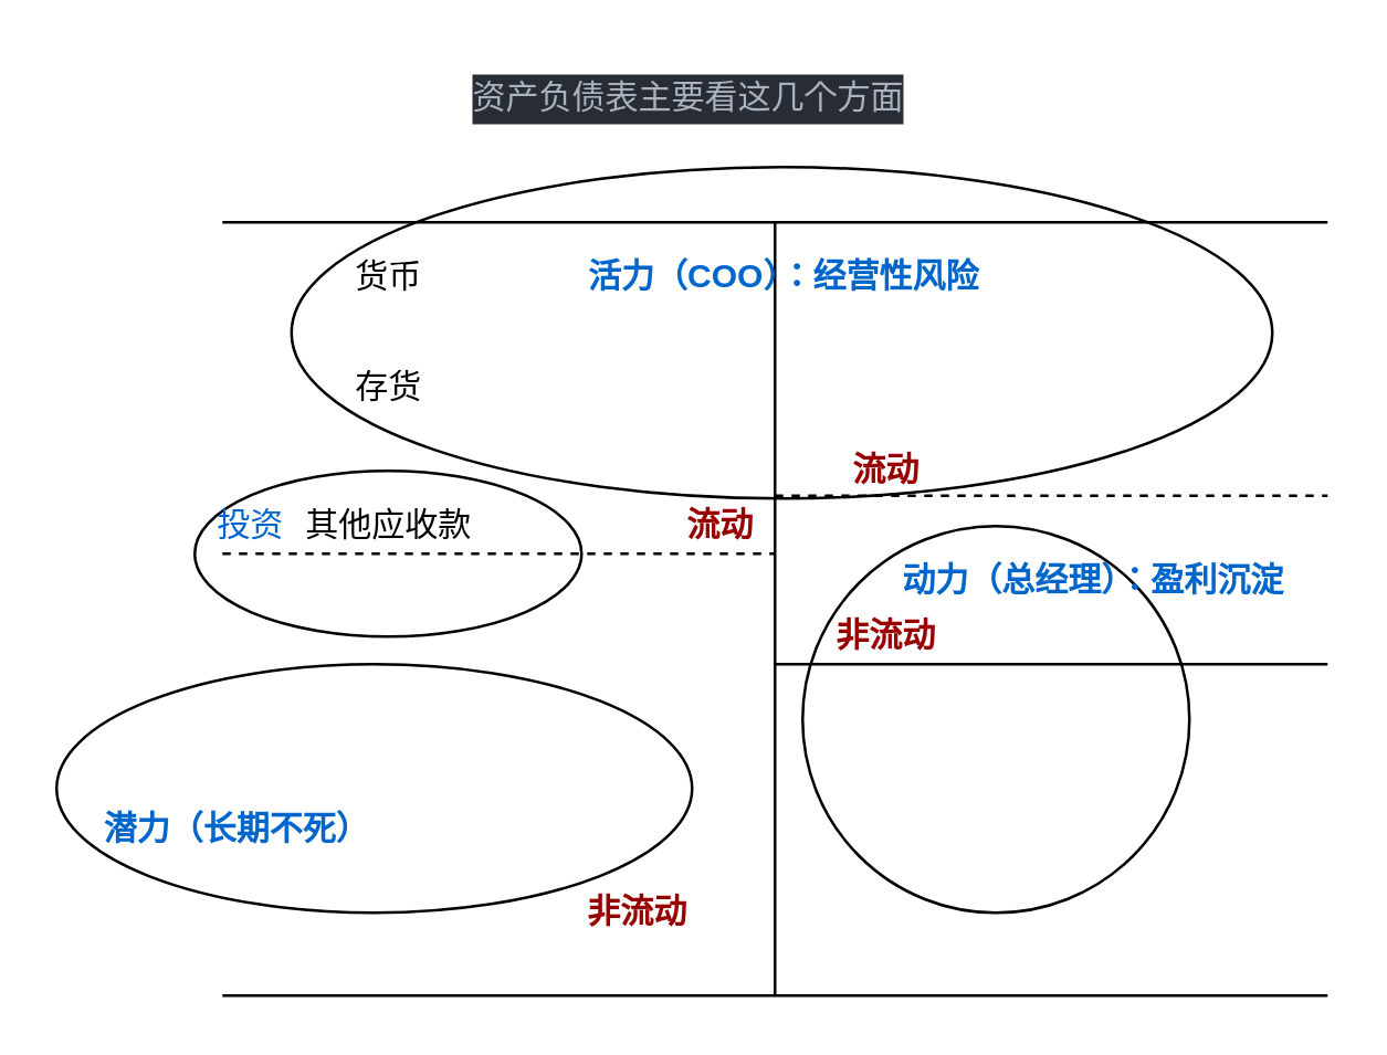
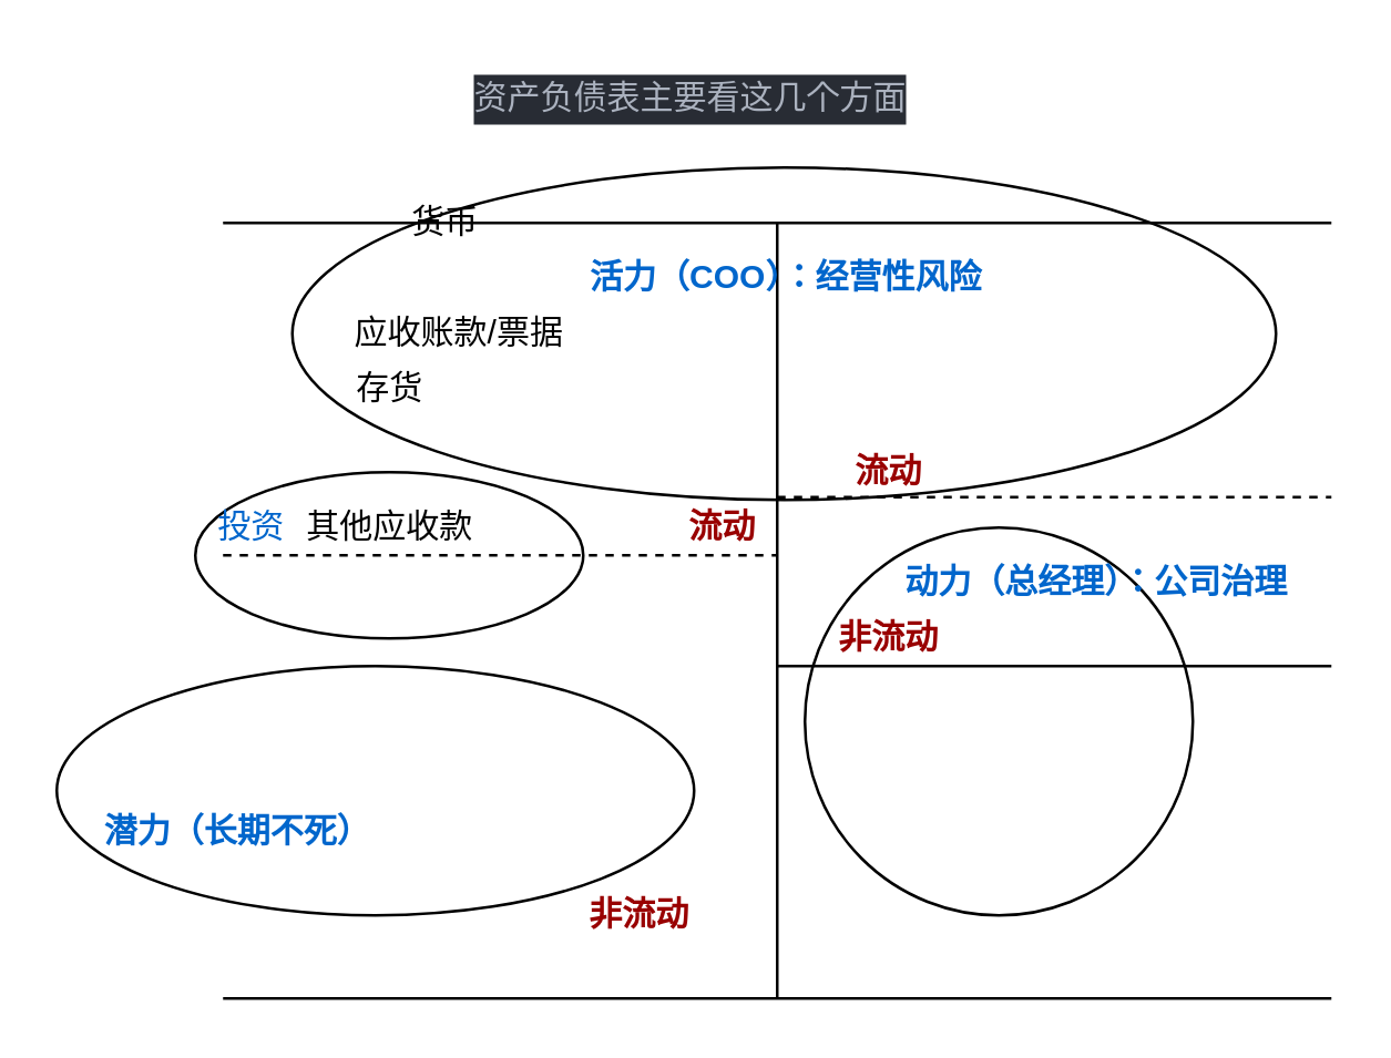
- <mxCell id="6" value="货币" style="text;html=1;align=center;verticalAlign=middle;resizable=0;points=[];autosize=1;strokeColor=none;fillColor=none;" vertex="1" parent="1"><mxGeometry x="120" y="90" width="40" height="20" as="geometry" /></mxCell>
+ <mxCell id="6" value="货币" style="text;html=1;align=center;verticalAlign=middle;resizable=0;points=[];autosize=1;strokeColor=none;fillColor=none;" vertex="1" parent="1"><mxGeometry x="140" y="70" width="40" height="20" as="geometry" /></mxCell>
+ <mxCell id="7" value="应收账款/票据" style="text;html=1;align=center;verticalAlign=middle;resizable=0;points=[];autosize=1;strokeColor=none;fillColor=none;" vertex="1" parent="1"><mxGeometry x="120" y="110" width="90" height="20" as="geometry" /></mxCell>
- <mxCell id="25" value="动力（总经理）：盈利沉淀" style="text;html=1;align=center;verticalAlign=middle;resizable=0;points=[];autosize=1;fontColor=#0066CC;fontStyle=1" vertex="1" parent="1"><mxGeometry x="315" y="200" width="160" height="20" as="geometry" /></mxCell>
+ <mxCell id="25" value="动力（总经理）：公司治理" style="text;html=1;align=center;verticalAlign=middle;resizable=0;points=[];autosize=1;fontColor=#0066CC;fontStyle=1" vertex="1" parent="1"><mxGeometry x="315" y="200" width="160" height="20" as="geometry" /></mxCell>
